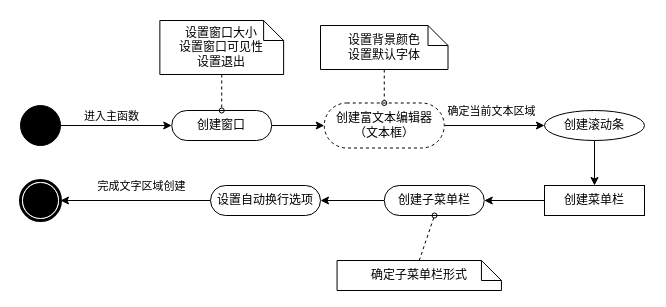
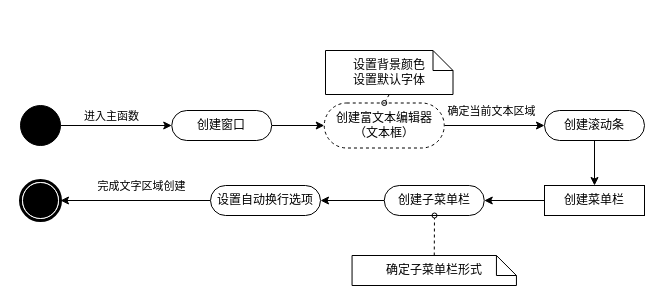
- <mxCell id="21" value="设置窗口大小&lt;br&gt;设置窗口可见性&lt;br&gt;设置退出" style="shape=note;whiteSpace=wrap;html=1;rounded=0;shadow=0;comic=0;labelBackgroundColor=none;strokeWidth=1;fontFamily=Verdana;fontSize=12;align=center;size=20;" vertex="1" parent="1"><mxGeometry x="159.37" y="20" width="123.75" height="54" as="geometry" /></mxCell>
- <mxCell id="18" value="设置背景颜色&lt;br&gt;设置默认字体" style="shape=note;whiteSpace=wrap;html=1;rounded=0;shadow=0;comic=0;labelBackgroundColor=none;strokeWidth=1;fontFamily=Verdana;fontSize=12;align=center;size=20;" vertex="1" parent="1"><mxGeometry x="320" y="25" width="127.5" height="44" as="geometry" /></mxCell>
+ <mxCell id="18" value="设置背景颜色&lt;br&gt;设置默认字体" style="shape=note;whiteSpace=wrap;html=1;rounded=0;shadow=0;comic=0;labelBackgroundColor=none;strokeWidth=1;fontFamily=Verdana;fontSize=12;align=center;size=20;" vertex="1" parent="1"><mxGeometry x="325" y="50" width="127.5" height="44" as="geometry" /></mxCell>
- <mxCell id="20" style="edgeStyle=none;rounded=0;html=1;dashed=1;labelBackgroundColor=none;startArrow=none;startFill=0;startSize=5;endArrow=oval;endFill=0;endSize=5;jettySize=auto;orthogonalLoop=1;strokeWidth=1;fontFamily=Verdana;fontSize=12;exitX=0.5;exitY=1;exitDx=0;exitDy=0;exitPerimeter=0;entryX=0.5;entryY=0;entryDx=0;entryDy=0;" edge="1" parent="1" source="21" target="13"><mxGeometry relative="1" as="geometry"><mxPoint x="130" y="35" as="sourcePoint" /><mxPoint x="140" y="95" as="targetPoint" /></mxGeometry></mxCell>
- <mxCell id="6" value="创建滚动条" style="ellipse;whiteSpace=wrap;html=1;shadow=0;comic=0;labelBackgroundColor=none;strokeWidth=1;fontFamily=Verdana;fontSize=12;align=center;arcSize=50;" vertex="1" parent="1"><mxGeometry x="544" y="110" width="100" height="30" as="geometry" /></mxCell>
+ <mxCell id="6" value="创建滚动条" style="rounded=1;whiteSpace=wrap;html=1;shadow=0;comic=0;labelBackgroundColor=none;strokeWidth=1;fontFamily=Verdana;fontSize=12;align=center;arcSize=50;" vertex="1" parent="1"><mxGeometry x="544" y="110" width="100" height="30" as="geometry" /></mxCell>
- <mxCell id="24" value="确定子菜单栏形式" style="shape=note;whiteSpace=wrap;html=1;rounded=0;shadow=0;comic=0;labelBackgroundColor=none;strokeWidth=1;fontFamily=Verdana;fontSize=12;align=center;size=20;" vertex="1" parent="1"><mxGeometry x="336.56" y="260" width="164.38" height="30" as="geometry" /></mxCell>
+ <mxCell id="24" value="确定子菜单栏形式" style="shape=note;whiteSpace=wrap;html=1;rounded=0;shadow=0;comic=0;labelBackgroundColor=none;strokeWidth=1;fontFamily=Verdana;fontSize=12;align=center;size=20;" vertex="1" parent="1"><mxGeometry x="351.56" y="255" width="164.38" height="30" as="geometry" /></mxCell>
